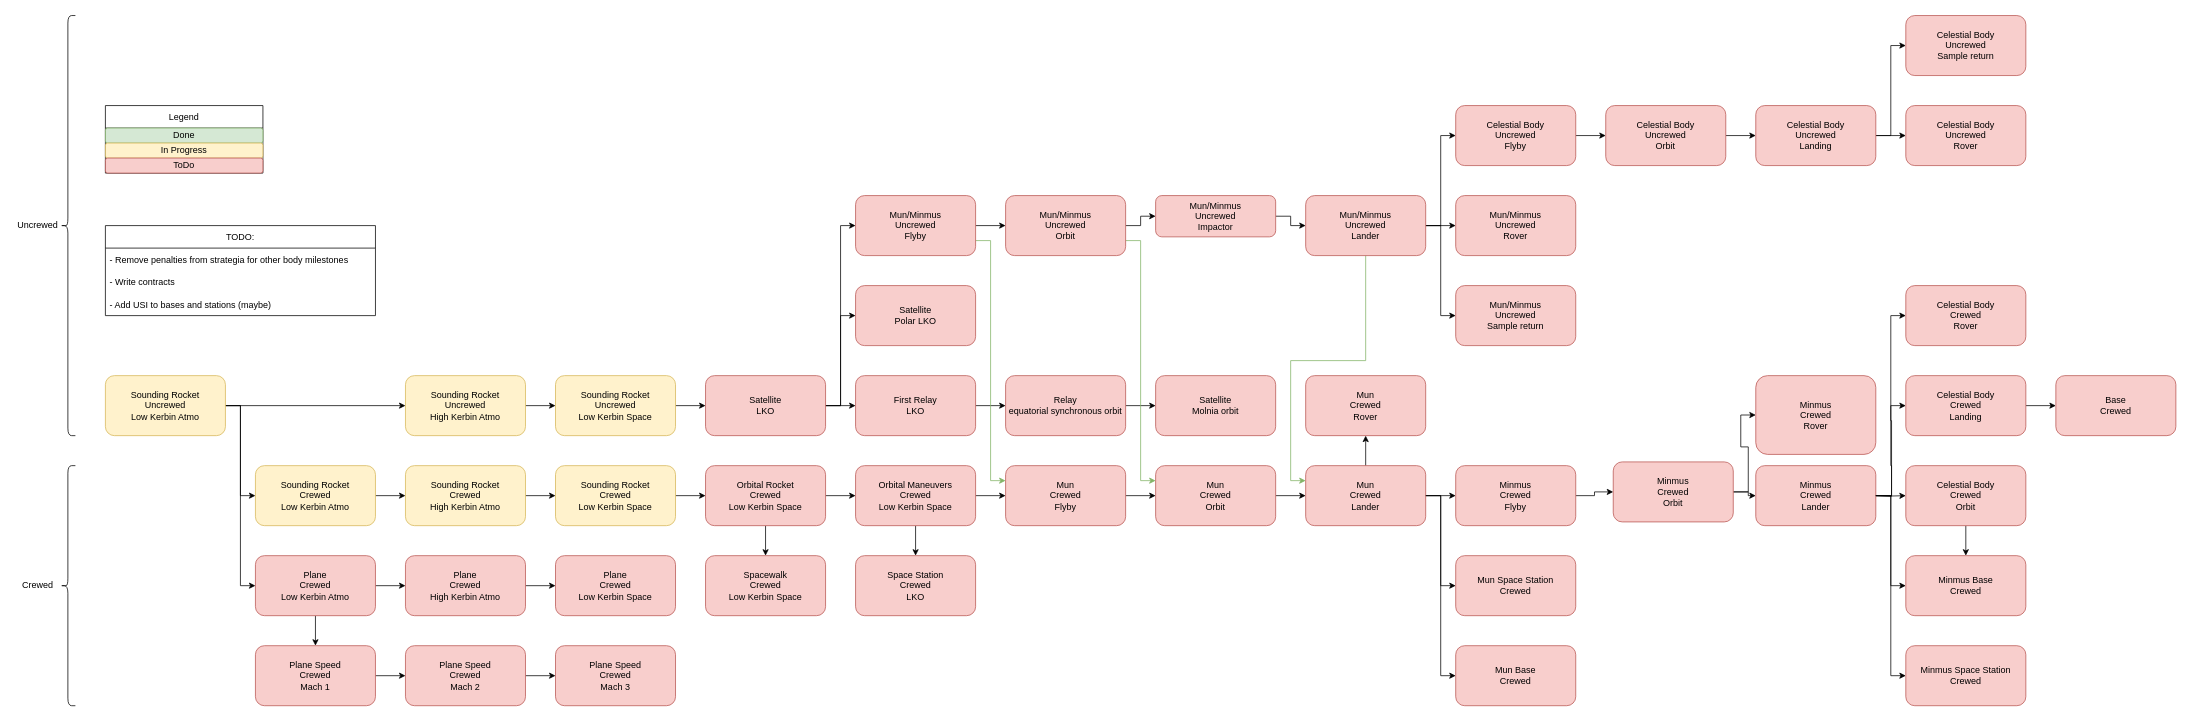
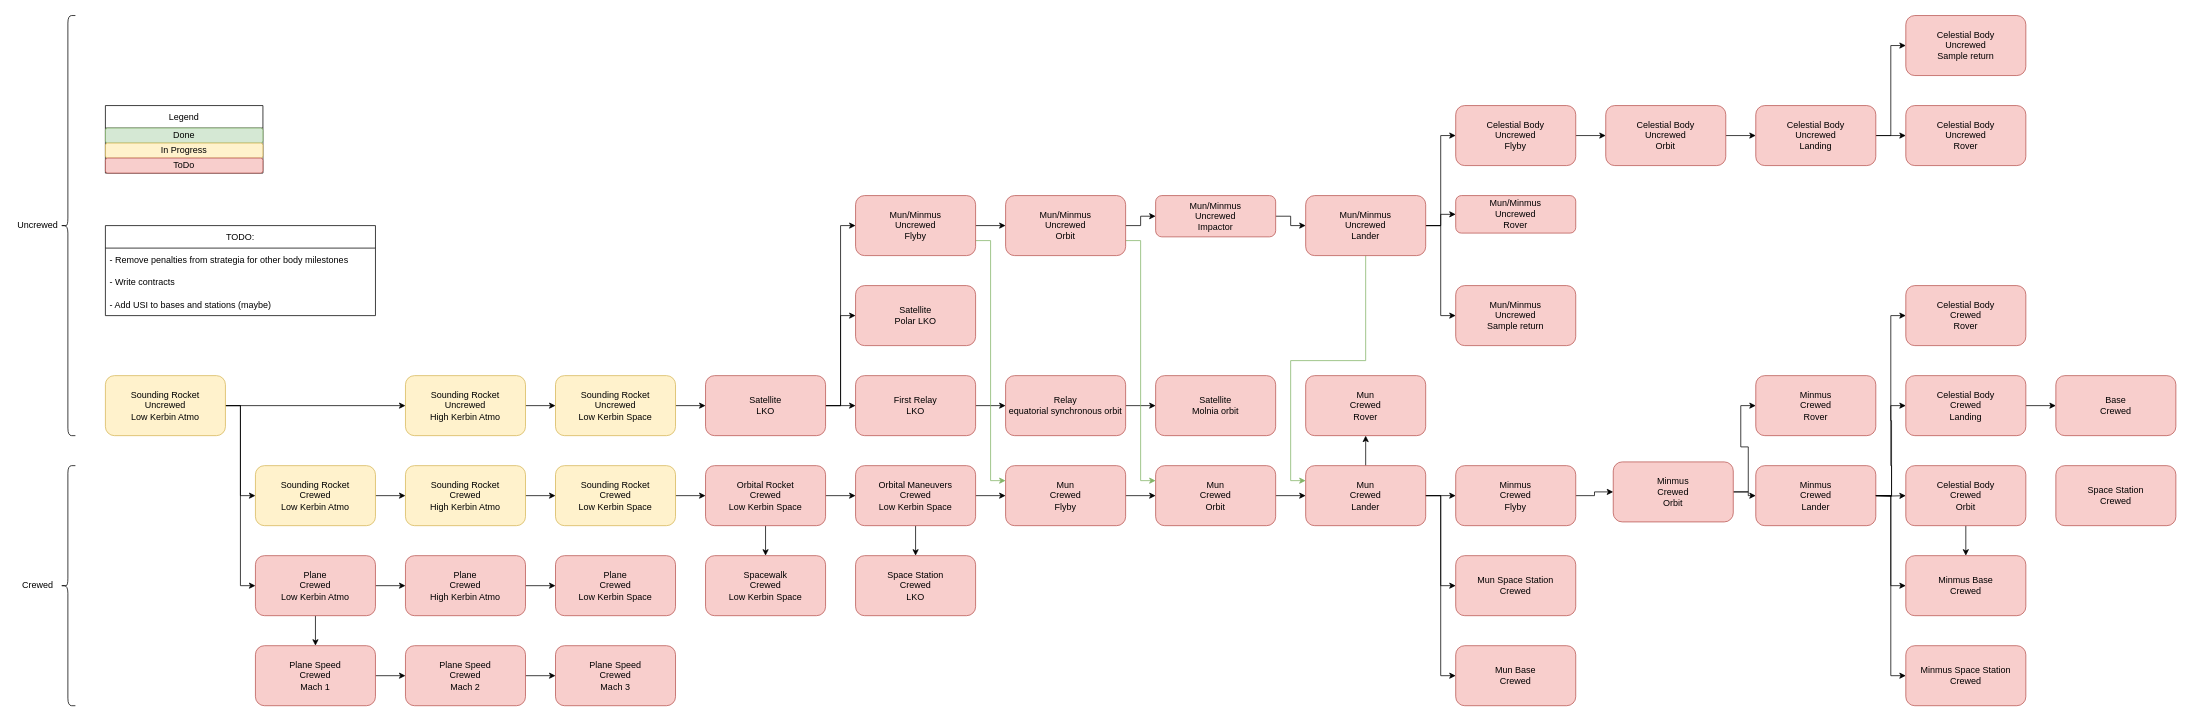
- <mxCell id="43" value="&lt;div&gt;Mun/Minmus&lt;/div&gt;&lt;div&gt;Uncrewed&lt;/div&gt;&lt;div&gt;Rover&lt;br&gt;&lt;/div&gt;" style="rounded=1;whiteSpace=wrap;html=1;fillColor=#f8cecc;strokeColor=#b85450;" vertex="1" parent="1"><mxGeometry x="1940" y="260" width="160" height="80" as="geometry" /></mxCell>
+ <mxCell id="43" value="&lt;div&gt;Mun/Minmus&lt;/div&gt;&lt;div&gt;Uncrewed&lt;/div&gt;&lt;div&gt;Rover&lt;br&gt;&lt;/div&gt;" style="rounded=1;whiteSpace=wrap;html=1;fillColor=#f8cecc;strokeColor=#b85450;" vertex="1" parent="1"><mxGeometry x="1940" y="260" width="160" height="50" as="geometry" /></mxCell>
- <mxCell id="74" value="&lt;div&gt;Minmus&lt;/div&gt;&lt;div&gt;Crewed&lt;/div&gt;&lt;div&gt;Rover&lt;br&gt;&lt;/div&gt;" style="rounded=1;whiteSpace=wrap;html=1;fillColor=#f8cecc;strokeColor=#b85450;" vertex="1" parent="1"><mxGeometry x="2340" y="500" width="160" height="105" as="geometry" /></mxCell>
+ <mxCell id="74" value="&lt;div&gt;Minmus&lt;/div&gt;&lt;div&gt;Crewed&lt;/div&gt;&lt;div&gt;Rover&lt;br&gt;&lt;/div&gt;" style="rounded=1;whiteSpace=wrap;html=1;fillColor=#f8cecc;strokeColor=#b85450;" vertex="1" parent="1"><mxGeometry x="2340" y="500" width="160" height="80" as="geometry" /></mxCell>
+ <mxCell id="107" value="&lt;div&gt;Space Station&lt;/div&gt;&lt;div&gt;Crewed&lt;/div&gt;" style="rounded=1;whiteSpace=wrap;html=1;fillColor=#f8cecc;strokeColor=#b85450;" vertex="1" parent="1"><mxGeometry x="2740" y="620" width="160" height="80" as="geometry" /></mxCell>
